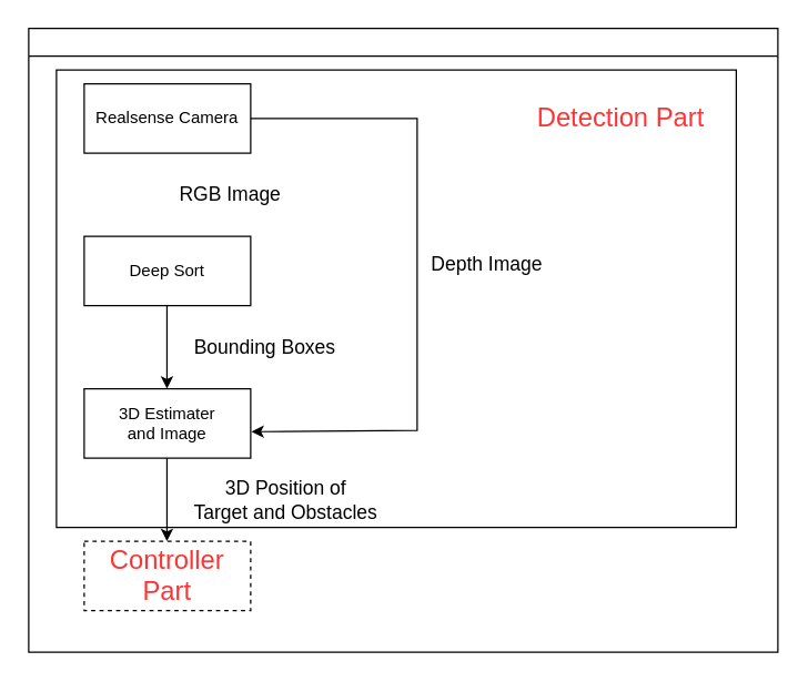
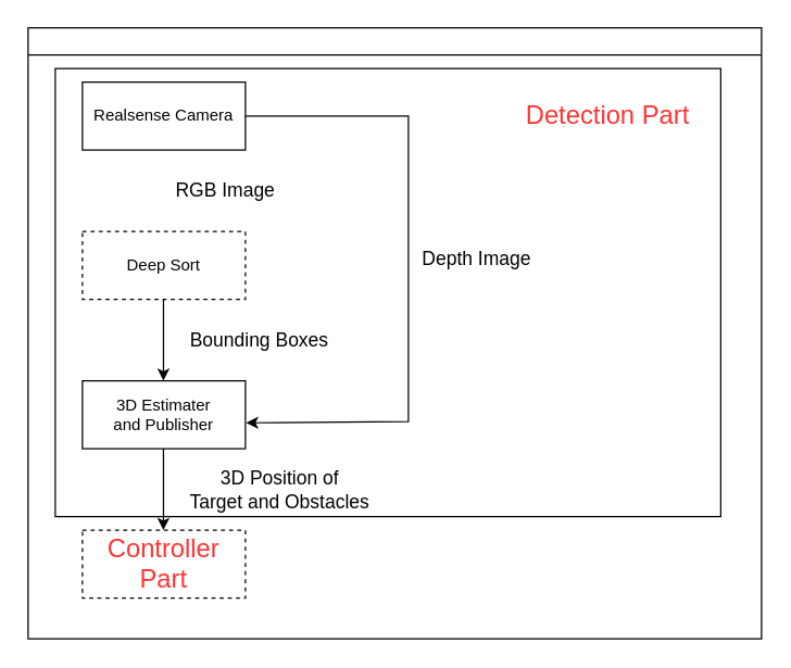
- <mxCell id="5" value="Deep Sort" style="rounded=0;whiteSpace=wrap;html=1;" vertex="1" parent="3"><mxGeometry x="40" y="150" width="120" height="50" as="geometry" /></mxCell>
+ <mxCell id="5" value="Deep Sort" style="rounded=0;whiteSpace=wrap;html=1;dashed=1;" vertex="1" parent="3"><mxGeometry x="40" y="150" width="120" height="50" as="geometry" /></mxCell>
- <mxCell id="7" value="3D Estimater &lt;br&gt;and Image" style="rounded=0;whiteSpace=wrap;html=1;" vertex="1" parent="3"><mxGeometry x="40" y="260" width="120" height="50" as="geometry" /></mxCell>
+ <mxCell id="7" value="3D Estimater &lt;br&gt;and Publisher" style="rounded=0;whiteSpace=wrap;html=1;" vertex="1" parent="3"><mxGeometry x="40" y="260" width="120" height="50" as="geometry" /></mxCell>
